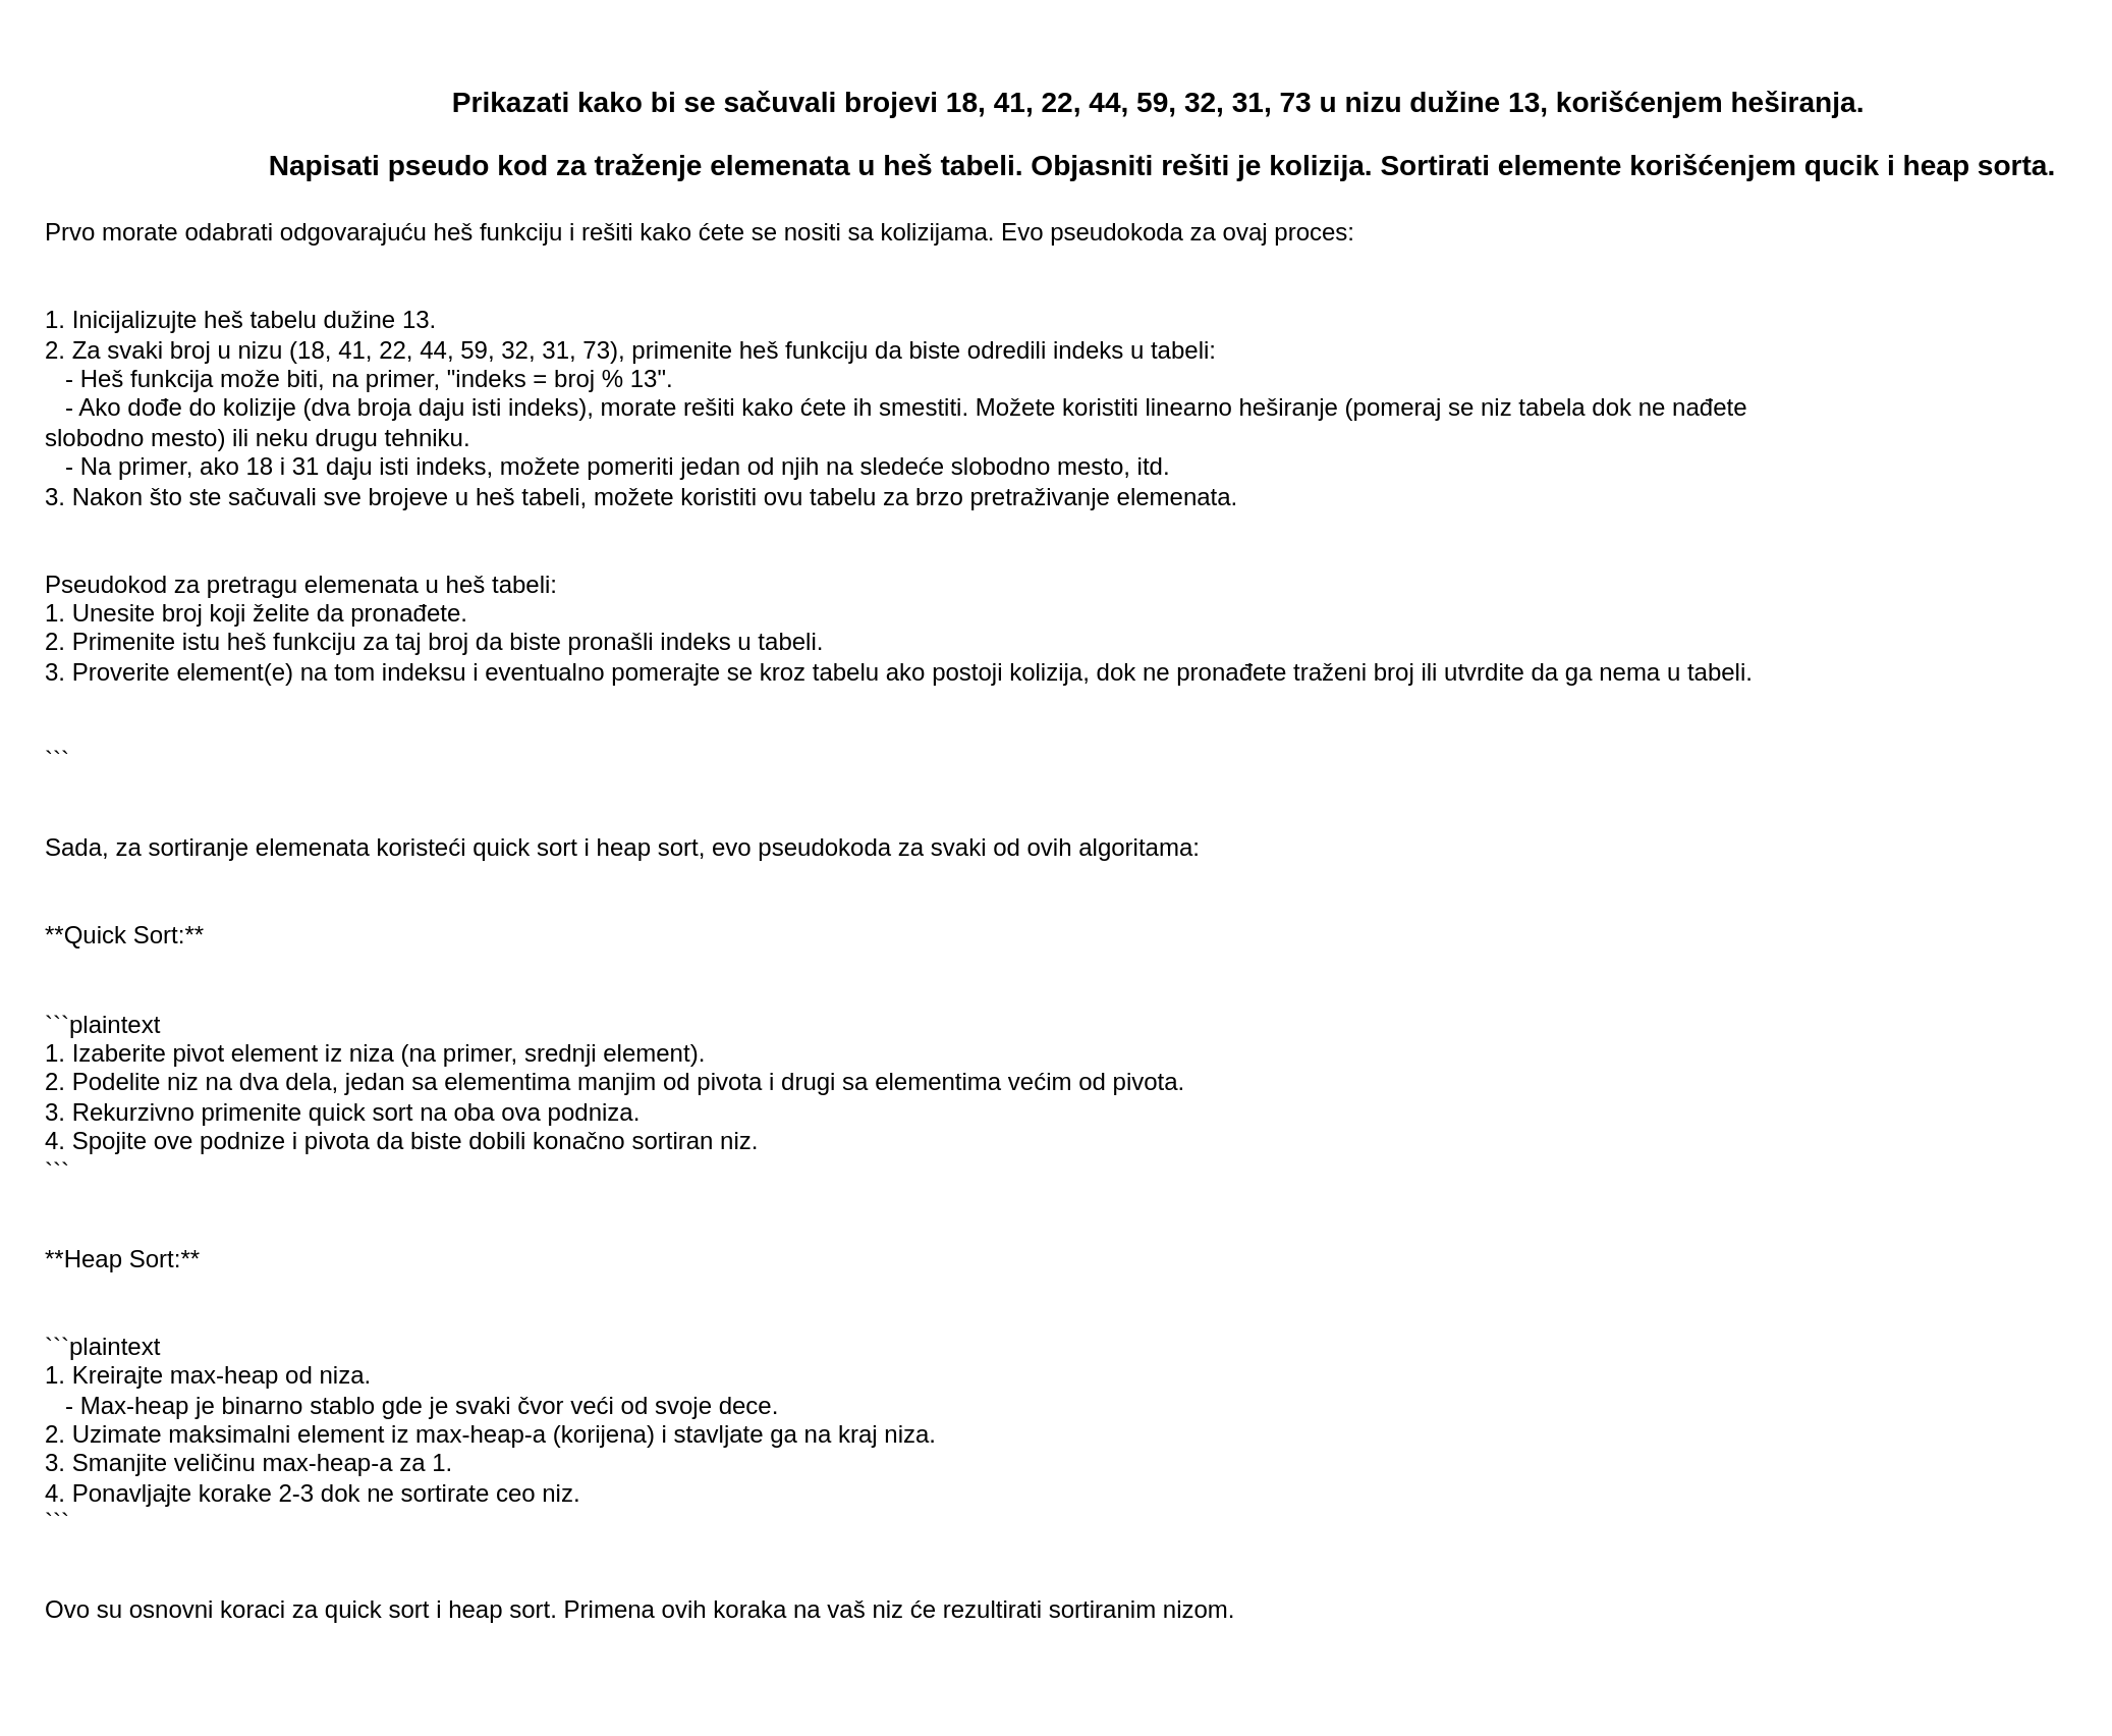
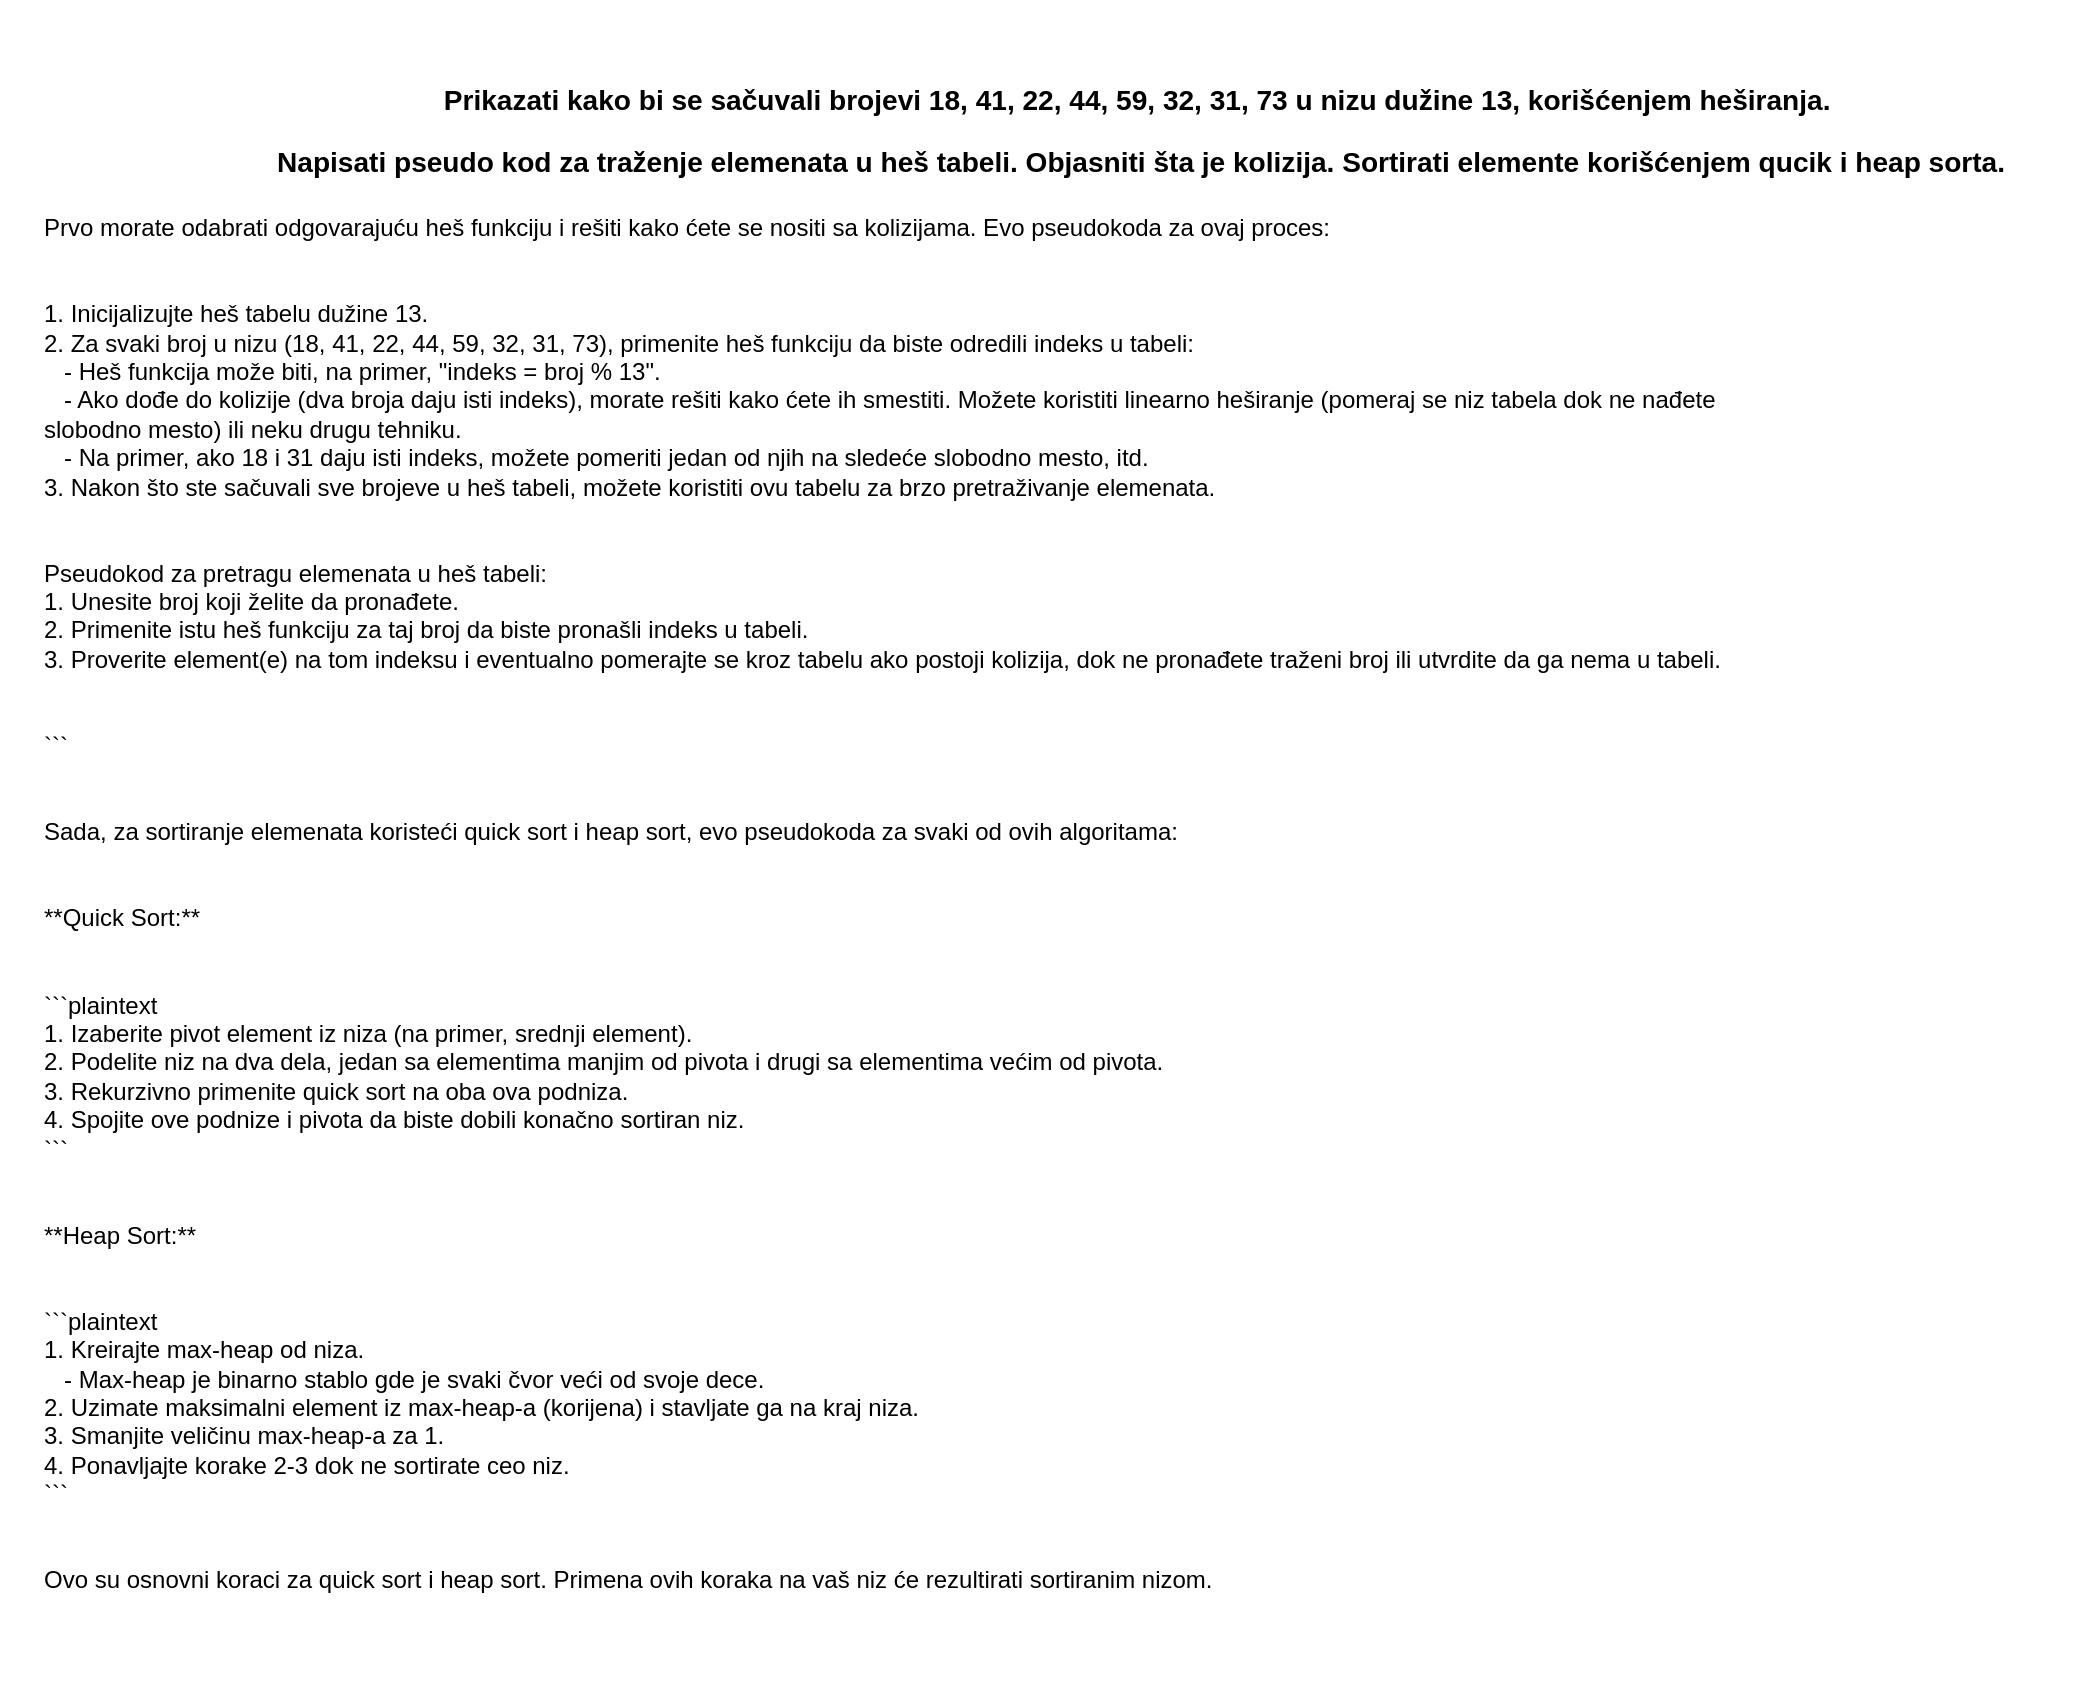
- <mxCell id="2" value="&lt;h3&gt;Prikazati kako bi se sačuvali brojevi 18, 41, 22, 44, 59, 32, 31, 73 u nizu dužine 13, korišćenjem heširanja.&amp;nbsp;&lt;/h3&gt;&lt;h3&gt;Napisati pseudo kod za traženje elemenata u heš tabeli. Objasniti rešiti je kolizija. Sortirati elemente korišćenjem qucik i heap sorta.&lt;/h3&gt;" style="text;html=1;align=center;verticalAlign=middle;resizable=0;points=[];autosize=1;strokeColor=none;fillColor=none;" parent="1" vertex="1"><mxGeometry x="125" width="890" height="90" as="geometry" y="20" /></mxCell>
+ <mxCell id="2" value="&lt;h3&gt;Prikazati kako bi se sačuvali brojevi 18, 41, 22, 44, 59, 32, 31, 73 u nizu dužine 13, korišćenjem heširanja.&amp;nbsp;&lt;/h3&gt;&lt;h3&gt;Napisati pseudo kod za traženje elemenata u heš tabeli. Objasniti šta je kolizija. Sortirati elemente korišćenjem qucik i heap sorta.&lt;/h3&gt;" style="text;html=1;align=center;verticalAlign=middle;resizable=0;points=[];autosize=1;strokeColor=none;fillColor=none;" parent="1" vertex="1"><mxGeometry x="125" width="890" height="90" as="geometry" y="20" /></mxCell>
